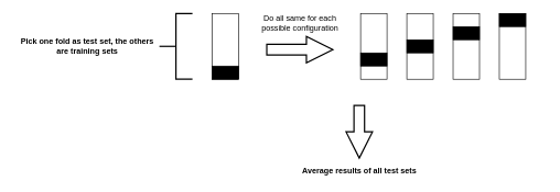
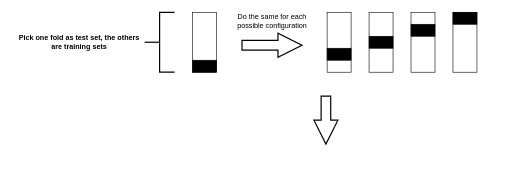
- <mxCell id="14" value="&lt;div&gt;Do all same for each &lt;br&gt;&lt;/div&gt;&lt;div&gt;possible configuration&lt;/div&gt;" style="text;html=1;align=center;verticalAlign=middle;resizable=0;points=[];;autosize=1;" vertex="1" parent="1"><mxGeometry x="383" y="20" width="140" height="30" as="geometry" /></mxCell>
+ <mxCell id="14" value="&lt;div&gt;Do the same for each &lt;br&gt;&lt;/div&gt;&lt;div&gt;possible configuration&lt;/div&gt;" style="text;html=1;align=center;verticalAlign=middle;resizable=0;points=[];;autosize=1;" vertex="1" parent="1"><mxGeometry x="383" y="20" width="140" height="30" as="geometry" /></mxCell>
- <mxCell id="17" value="&lt;b&gt;Average results of all test sets&lt;/b&gt;" style="text;html=1;align=center;verticalAlign=middle;resizable=0;points=[];;autosize=1;" vertex="1" parent="1"><mxGeometry x="448" y="250" width="190" height="20" as="geometry" /></mxCell>
